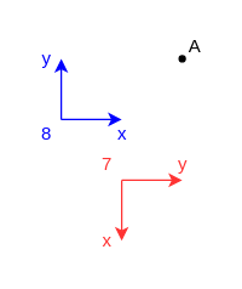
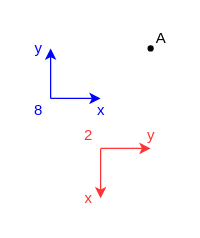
- <mxCell id="11" value="7" style="text;html=1;align=center;verticalAlign=middle;resizable=0;points=[];autosize=1;strokeColor=none;fillColor=none;fontColor=#FF3333;" vertex="1" parent="1"><mxGeometry x="60" y="98" width="20" height="20" as="geometry" /></mxCell>
+ <mxCell id="11" value="2" style="text;html=1;align=center;verticalAlign=middle;resizable=0;points=[];autosize=1;strokeColor=none;fillColor=none;fontColor=#FF3333;" vertex="1" parent="1"><mxGeometry x="60" y="98" width="20" height="20" as="geometry" /></mxCell>
